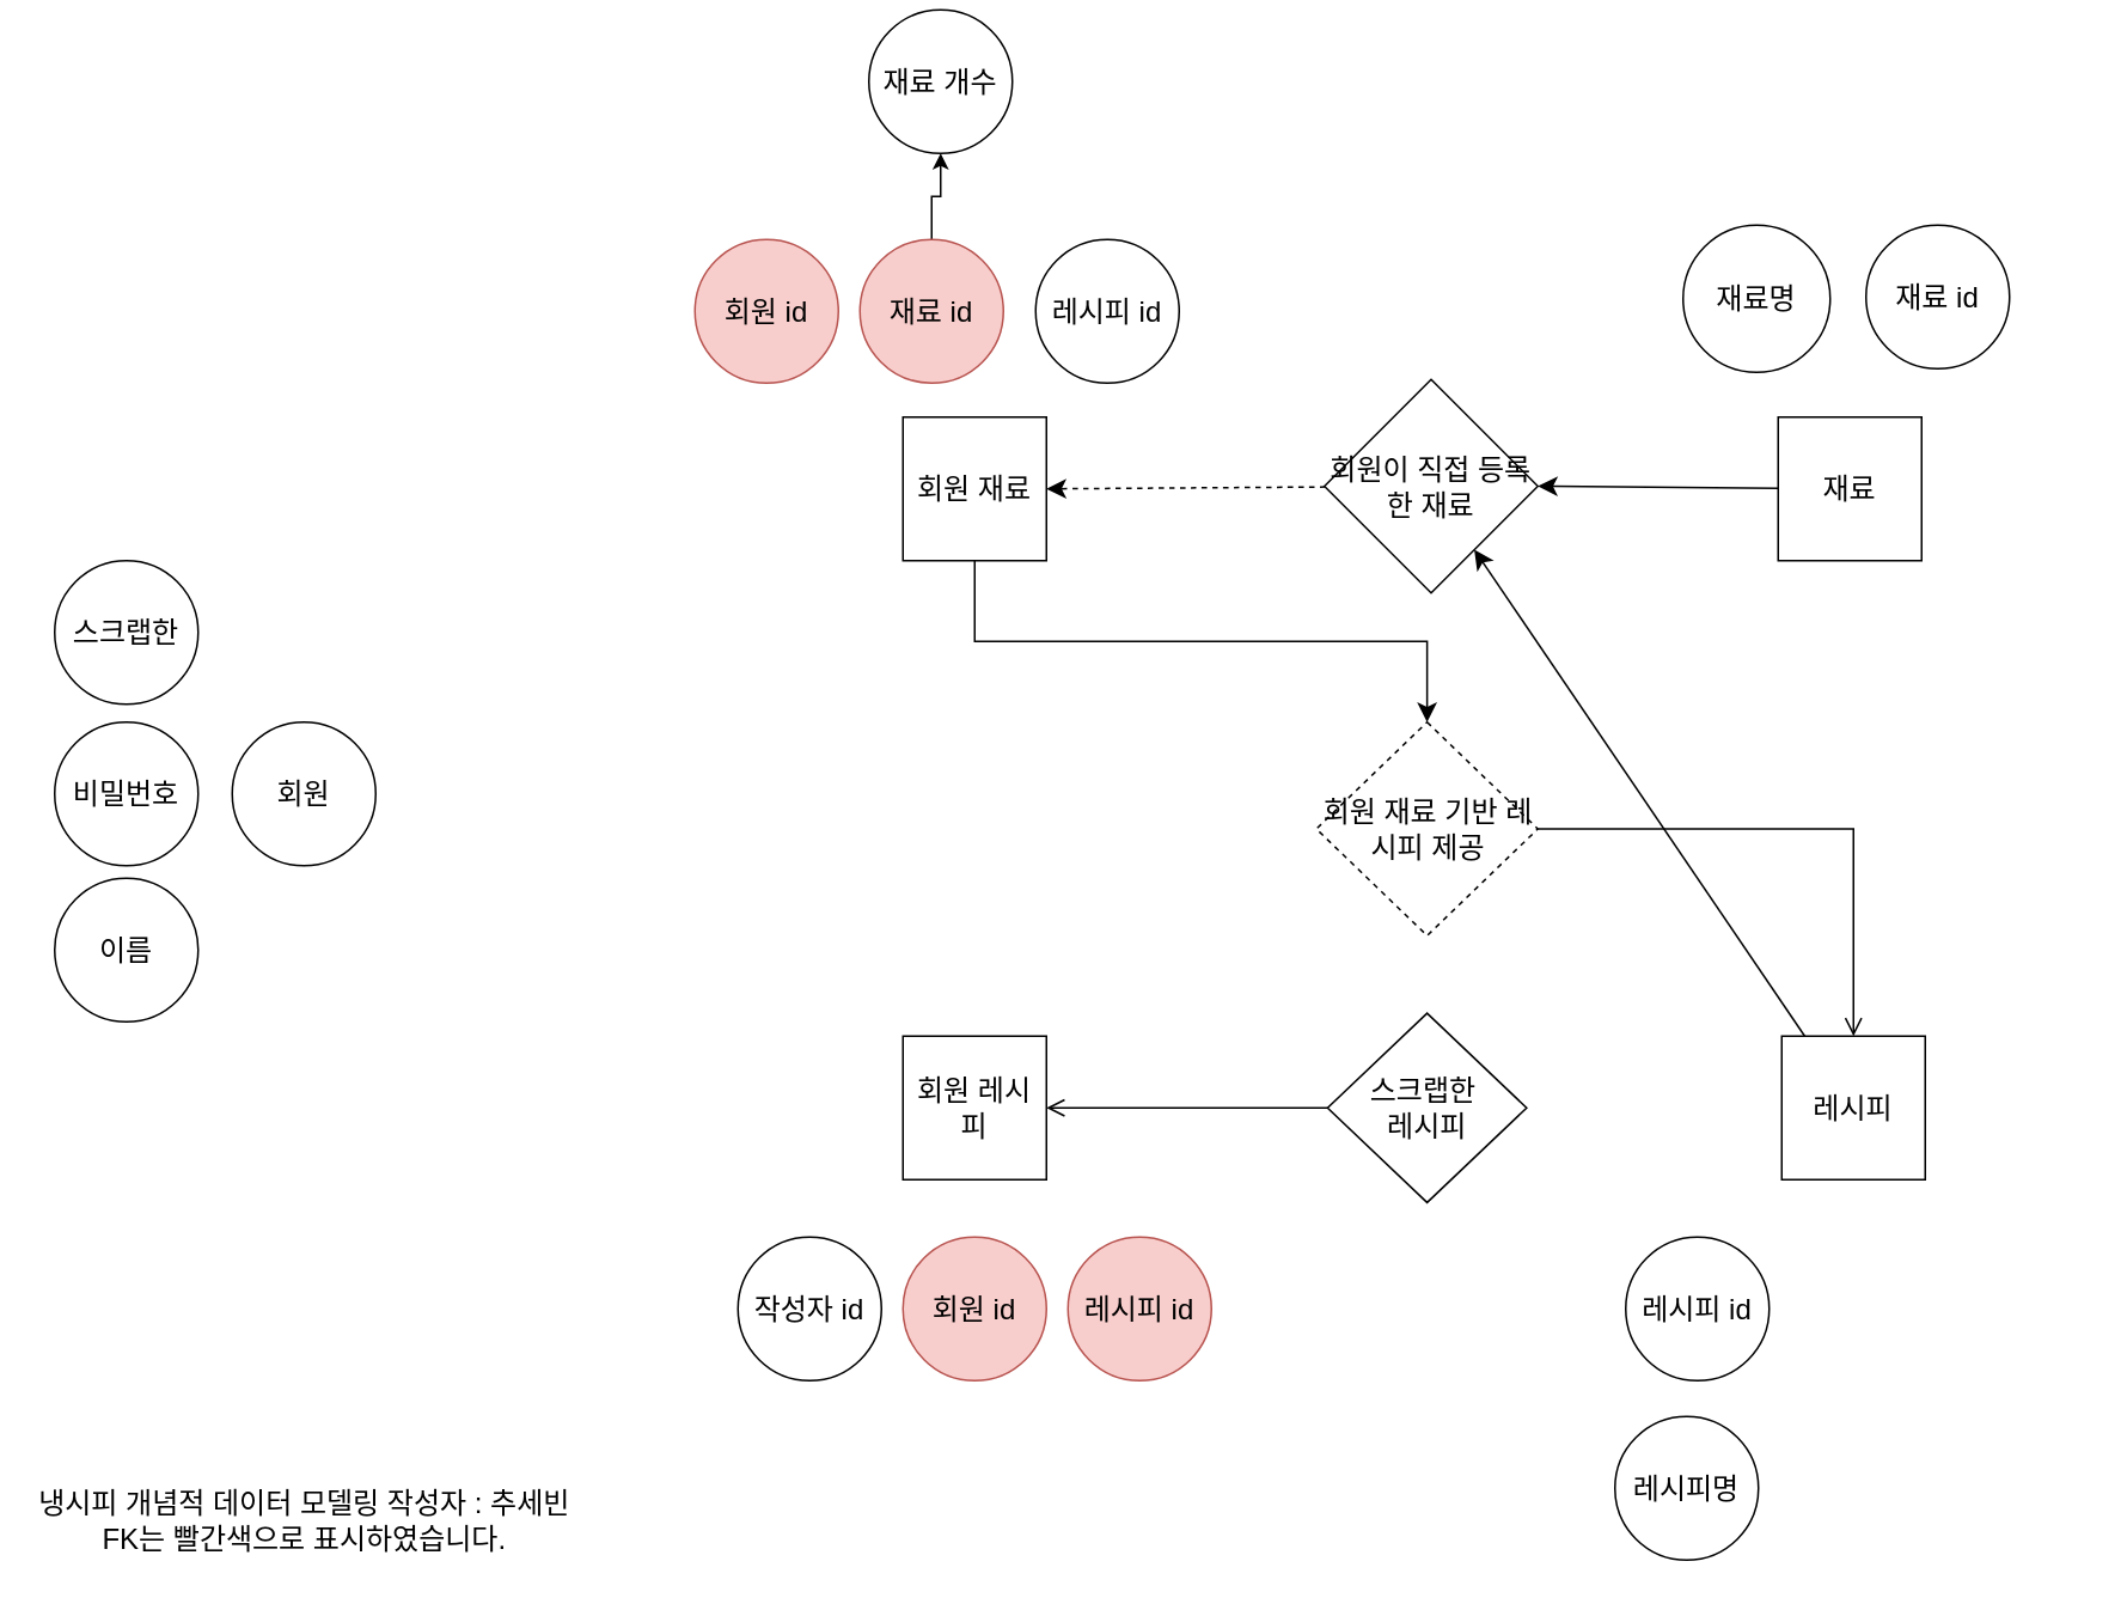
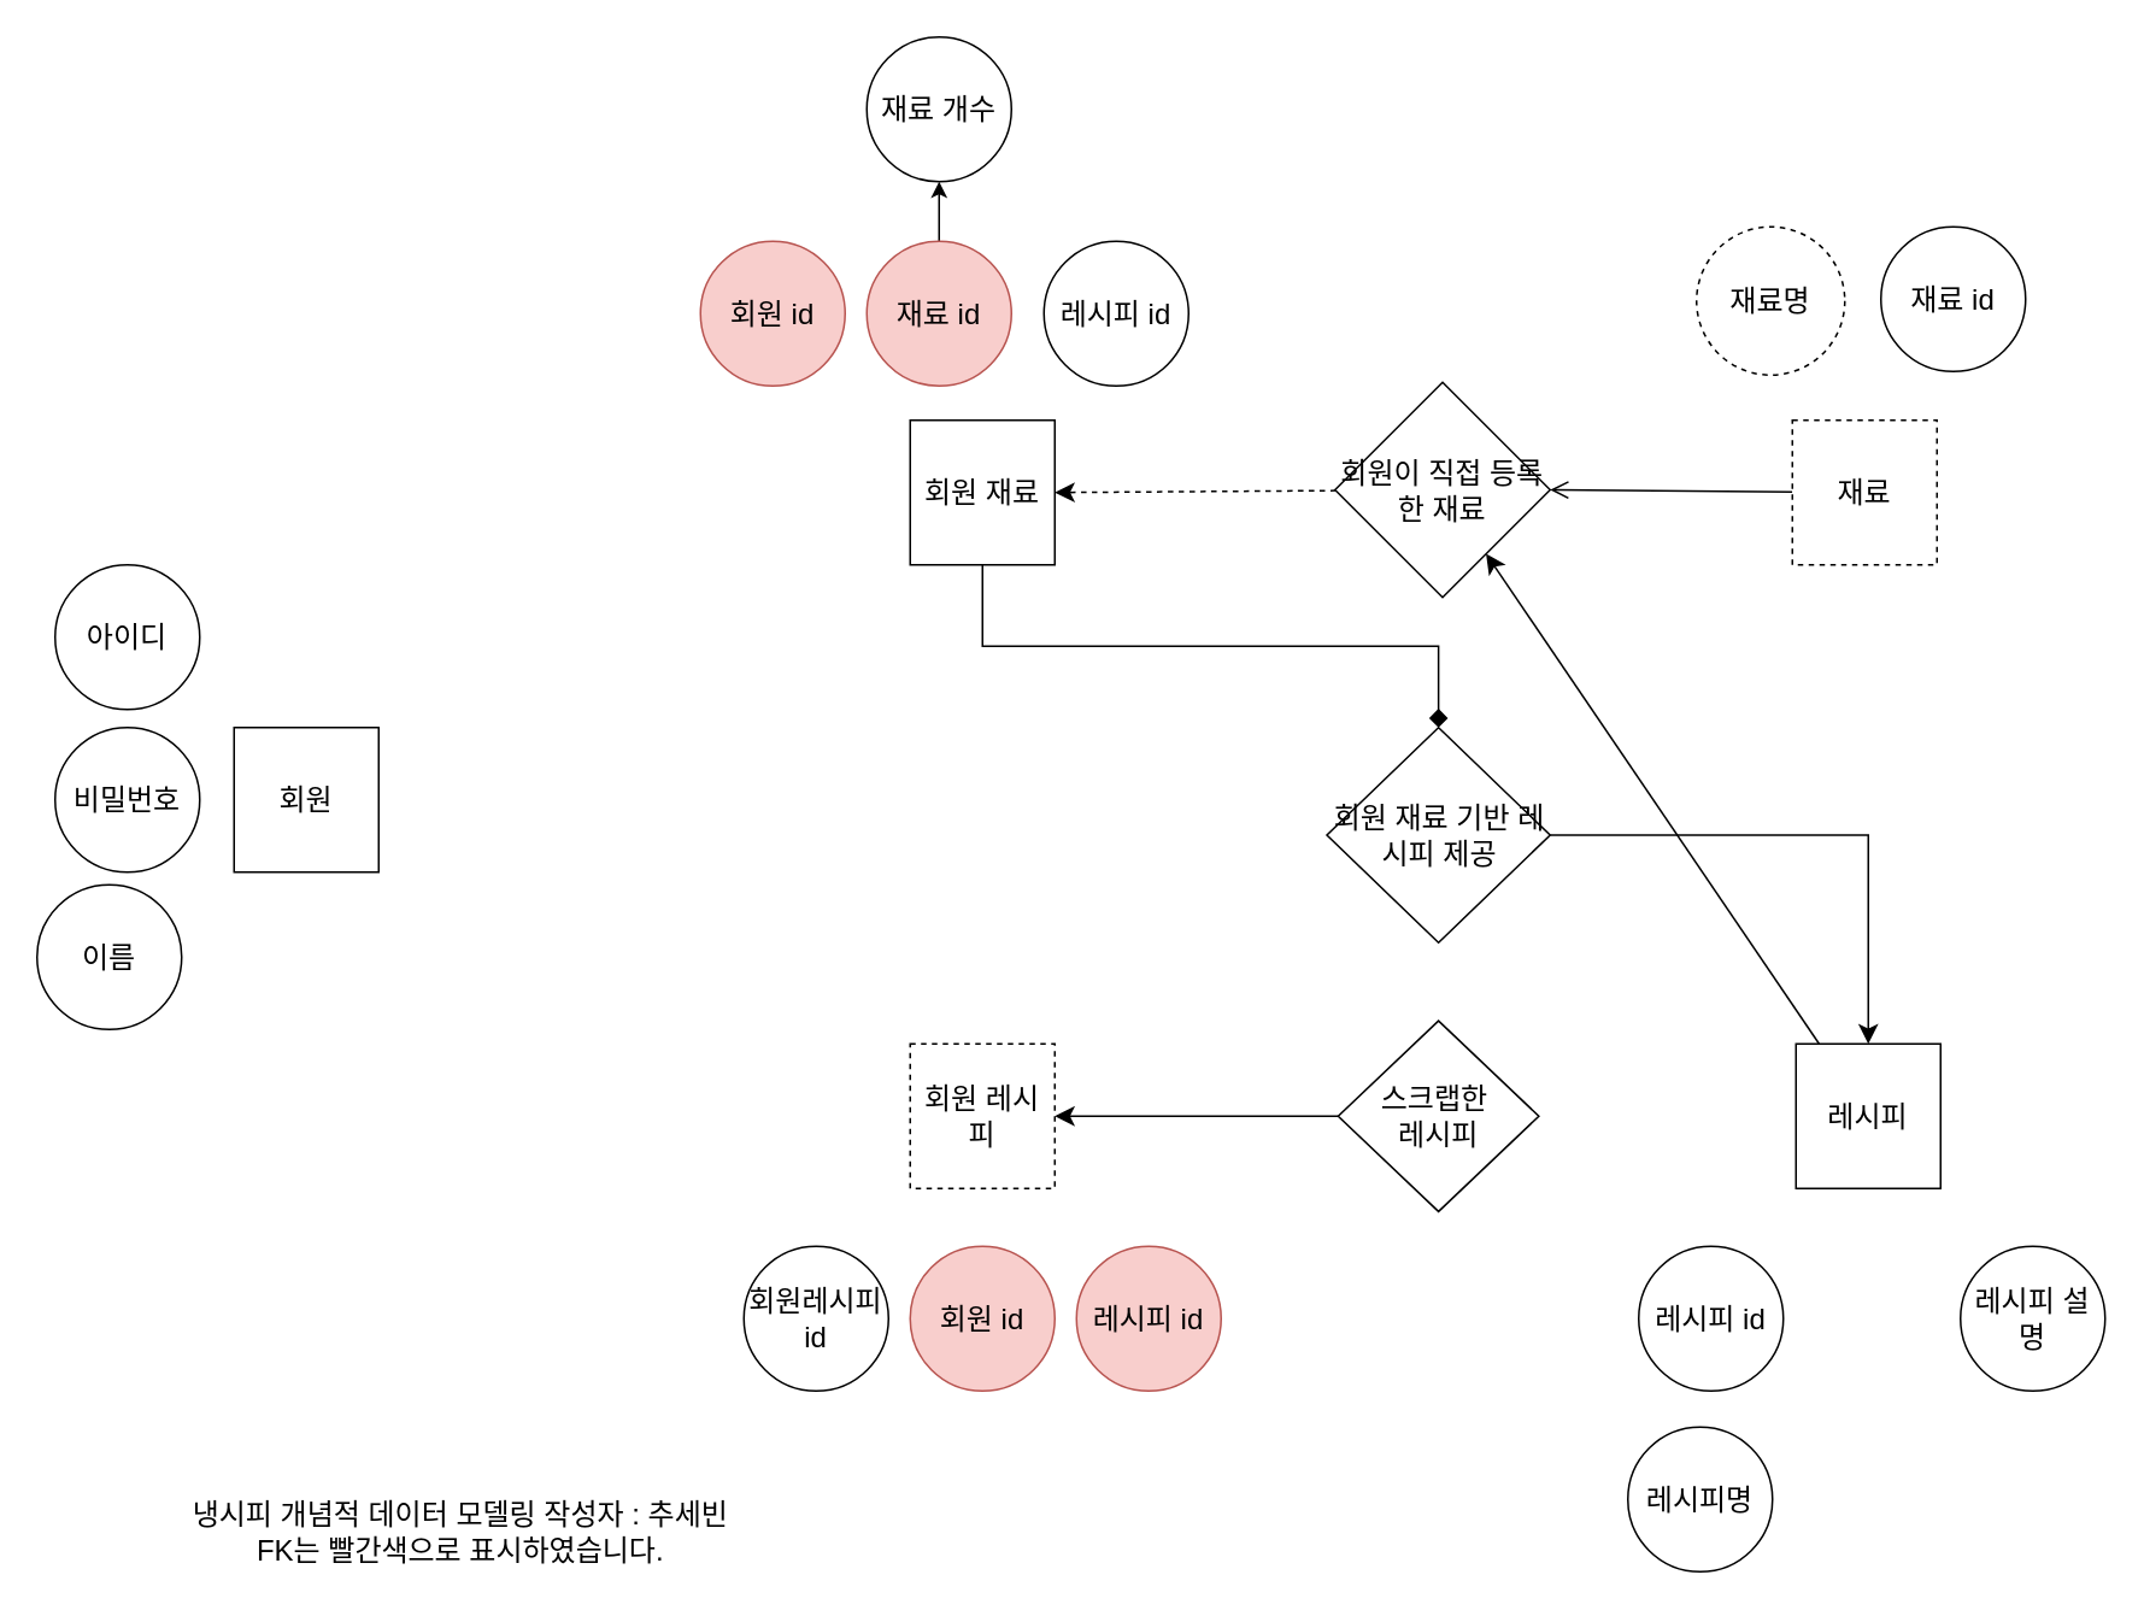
- <mxCell id="23" value="재료 개수" style="ellipse;whiteSpace=wrap;html=1;aspect=fixed;fontSize=16;" parent="1" vertex="1"><mxGeometry x="484" y="5" width="80" height="80" as="geometry" /></mxCell>
+ <mxCell id="23" value="재료 개수" style="ellipse;whiteSpace=wrap;html=1;aspect=fixed;fontSize=16;" parent="1" vertex="1"><mxGeometry x="479" y="20" width="80" height="80" as="geometry" /></mxCell>
- <mxCell id="13" value="재료명" style="ellipse;whiteSpace=wrap;html=1;aspect=fixed;fontSize=16;" parent="1" vertex="1"><mxGeometry x="938" y="125" width="82" height="82" as="geometry" /></mxCell>
+ <mxCell id="13" value="재료명" style="ellipse;whiteSpace=wrap;html=1;aspect=fixed;fontSize=16;dashed=1;" parent="1" vertex="1"><mxGeometry x="938" y="125" width="82" height="82" as="geometry" /></mxCell>
- <mxCell id="6" style="edgeStyle=none;curved=1;rounded=0;orthogonalLoop=1;jettySize=auto;html=1;entryX=1;entryY=0.5;entryDx=0;entryDy=0;fontSize=12;startSize=8;endSize=8;" parent="1" source="7" target="29" edge="1"><mxGeometry relative="1" as="geometry" /></mxCell>
+ <mxCell id="6" style="edgeStyle=none;curved=1;rounded=0;orthogonalLoop=1;jettySize=auto;html=1;entryX=1;entryY=0.5;entryDx=0;entryDy=0;fontSize=12;startSize=8;endSize=8;endArrow=open;" parent="1" source="7" target="29" edge="1"><mxGeometry relative="1" as="geometry" /></mxCell>
- <mxCell id="7" value="재료" style="whiteSpace=wrap;html=1;aspect=fixed;fontSize=16;" parent="1" vertex="1"><mxGeometry x="991" y="232" width="80" height="80" as="geometry" /></mxCell>
+ <mxCell id="7" value="재료" style="whiteSpace=wrap;html=1;aspect=fixed;fontSize=16;dashed=1;" parent="1" vertex="1"><mxGeometry x="991" y="232" width="80" height="80" as="geometry" /></mxCell>
- <mxCell id="10" value="스크랩한" style="ellipse;whiteSpace=wrap;html=1;aspect=fixed;fontSize=16;" parent="1" vertex="1"><mxGeometry x="30" y="312" width="80" height="80" as="geometry" /></mxCell>
+ <mxCell id="10" value="아이디" style="ellipse;whiteSpace=wrap;html=1;aspect=fixed;fontSize=16;" parent="1" vertex="1"><mxGeometry x="30" y="312" width="80" height="80" as="geometry" /></mxCell>
- <mxCell id="8" style="edgeStyle=elbowEdgeStyle;rounded=0;orthogonalLoop=1;jettySize=auto;html=1;fontSize=12;startSize=8;endSize=8;elbow=vertical;" parent="1" source="9" target="31" edge="1"><mxGeometry relative="1" as="geometry" /></mxCell>
+ <mxCell id="8" style="edgeStyle=elbowEdgeStyle;rounded=0;orthogonalLoop=1;jettySize=auto;html=1;fontSize=12;startSize=8;endSize=8;elbow=vertical;endArrow=diamond;" parent="1" source="9" target="31" edge="1"><mxGeometry relative="1" as="geometry" /></mxCell>
- <mxCell id="2" value="회원" style="ellipse;whiteSpace=wrap;html=1;aspect=fixed;fontSize=16;" parent="1" vertex="1"><mxGeometry x="129" y="402" width="80" height="80" as="geometry" /></mxCell>
+ <mxCell id="2" value="회원" style="whiteSpace=wrap;html=1;aspect=fixed;fontSize=16;" parent="1" vertex="1"><mxGeometry x="129" y="402" width="80" height="80" as="geometry" /></mxCell>
- <mxCell id="31" value="회원 재료 기반 레시피 제공" style="rhombus;whiteSpace=wrap;html=1;fontSize=16;dashed=1;" parent="1" vertex="1"><mxGeometry x="733.5" y="402" width="123.5" height="119" as="geometry" /></mxCell>
+ <mxCell id="31" value="회원 재료 기반 레시피 제공" style="rhombus;whiteSpace=wrap;html=1;fontSize=16;" parent="1" vertex="1"><mxGeometry x="733.5" y="402" width="123.5" height="119" as="geometry" /></mxCell>
- <mxCell id="11" value="이름" style="ellipse;whiteSpace=wrap;html=1;aspect=fixed;fontSize=16;" parent="1" vertex="1"><mxGeometry x="30" y="489" width="80" height="80" as="geometry" /></mxCell>
+ <mxCell id="11" value="이름" style="ellipse;whiteSpace=wrap;html=1;aspect=fixed;fontSize=16;" parent="1" vertex="1"><mxGeometry x="20" y="489" width="80" height="80" as="geometry" /></mxCell>
- <mxCell id="30" style="edgeStyle=orthogonalEdgeStyle;rounded=0;orthogonalLoop=1;jettySize=auto;html=1;entryX=0.5;entryY=0;entryDx=0;entryDy=0;fontSize=12;startSize=8;endSize=8;endArrow=open;" parent="1" source="31" target="4" edge="1"><mxGeometry relative="1" as="geometry" /></mxCell>
+ <mxCell id="30" style="edgeStyle=orthogonalEdgeStyle;rounded=0;orthogonalLoop=1;jettySize=auto;html=1;entryX=0.5;entryY=0;entryDx=0;entryDy=0;fontSize=12;startSize=8;endSize=8;" parent="1" source="31" target="4" edge="1"><mxGeometry relative="1" as="geometry" /></mxCell>
- <mxCell id="5" value="회원 레시피" style="whiteSpace=wrap;html=1;aspect=fixed;fontSize=16;" parent="1" vertex="1"><mxGeometry x="503" y="577" width="80" height="80" as="geometry" /></mxCell>
+ <mxCell id="5" value="회원 레시피" style="whiteSpace=wrap;html=1;aspect=fixed;fontSize=16;dashed=1;" parent="1" vertex="1"><mxGeometry x="503" y="577" width="80" height="80" as="geometry" /></mxCell>
- <mxCell id="21" style="edgeStyle=none;curved=1;rounded=0;orthogonalLoop=1;jettySize=auto;html=1;entryX=1;entryY=0.5;entryDx=0;entryDy=0;fontSize=12;startSize=8;endSize=8;endArrow=open;" parent="1" source="22" target="5" edge="1"><mxGeometry relative="1" as="geometry" /></mxCell>
+ <mxCell id="21" style="edgeStyle=none;curved=1;rounded=0;orthogonalLoop=1;jettySize=auto;html=1;entryX=1;entryY=0.5;entryDx=0;entryDy=0;fontSize=12;startSize=8;endSize=8;" parent="1" source="22" target="5" edge="1"><mxGeometry relative="1" as="geometry" /></mxCell>
- <mxCell id="18" value="작성자 id" style="ellipse;whiteSpace=wrap;html=1;aspect=fixed;fontSize=16;" parent="1" vertex="1"><mxGeometry x="411" y="689" width="80" height="80" as="geometry" /></mxCell>
+ <mxCell id="18" value="회원레시피 id" style="ellipse;whiteSpace=wrap;html=1;aspect=fixed;fontSize=16;" parent="1" vertex="1"><mxGeometry x="411" y="689" width="80" height="80" as="geometry" /></mxCell>
+ <mxCell id="17" value="레시피 설명" style="ellipse;whiteSpace=wrap;html=1;aspect=fixed;fontSize=16;" parent="1" vertex="1"><mxGeometry x="1084" y="689" width="80" height="80" as="geometry" /></mxCell>
- <mxCell id="32" value="냉시피 개념적 데이터 모델링 작성자 : 추세빈&lt;br&gt;FK는 빨간색으로 표시하였습니다." style="text;html=1;align=center;verticalAlign=middle;resizable=0;points=[];autosize=1;strokeColor=none;fillColor=none;fontSize=16;" parent="1" vertex="1"><mxGeometry x="20" y="822" width="298" height="50" as="geometry" /></mxCell>
+ <mxCell id="32" value="냉시피 개념적 데이터 모델링 작성자 : 추세빈&lt;br&gt;FK는 빨간색으로 표시하였습니다." style="text;html=1;align=center;verticalAlign=middle;resizable=0;points=[];autosize=1;strokeColor=none;fillColor=none;fontSize=16;" parent="1" vertex="1"><mxGeometry x="105" y="822" width="298" height="50" as="geometry" /></mxCell>
